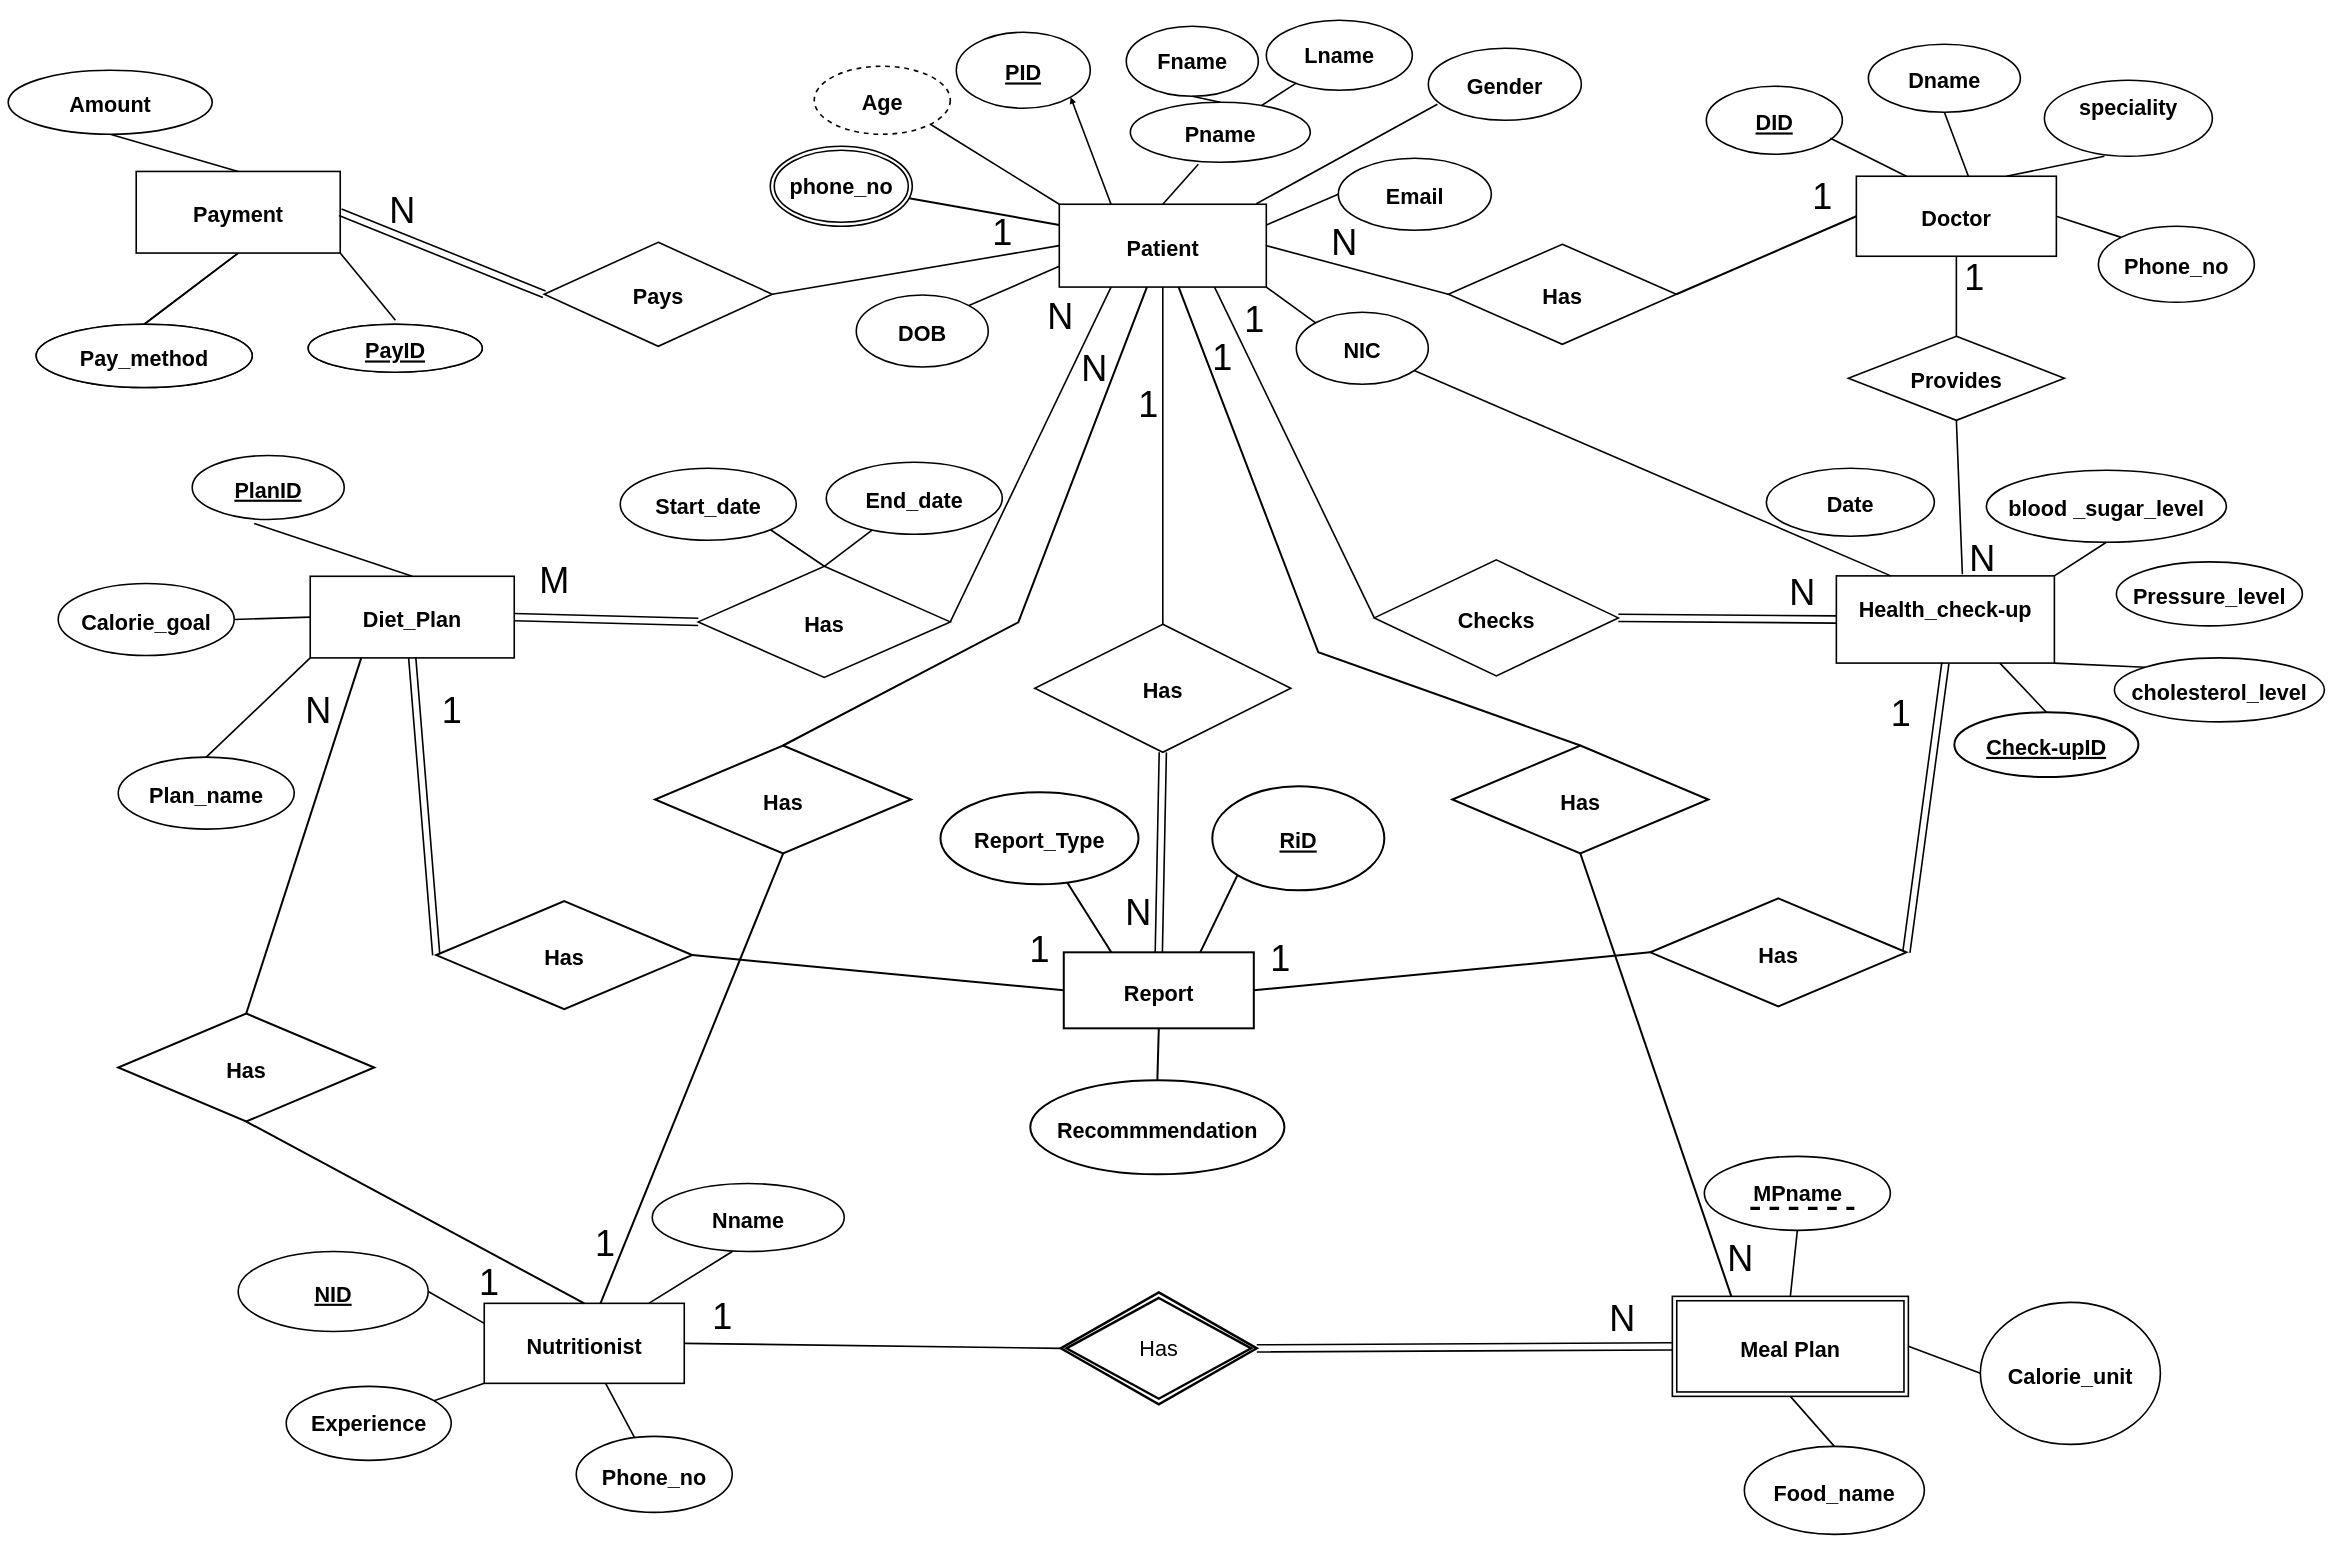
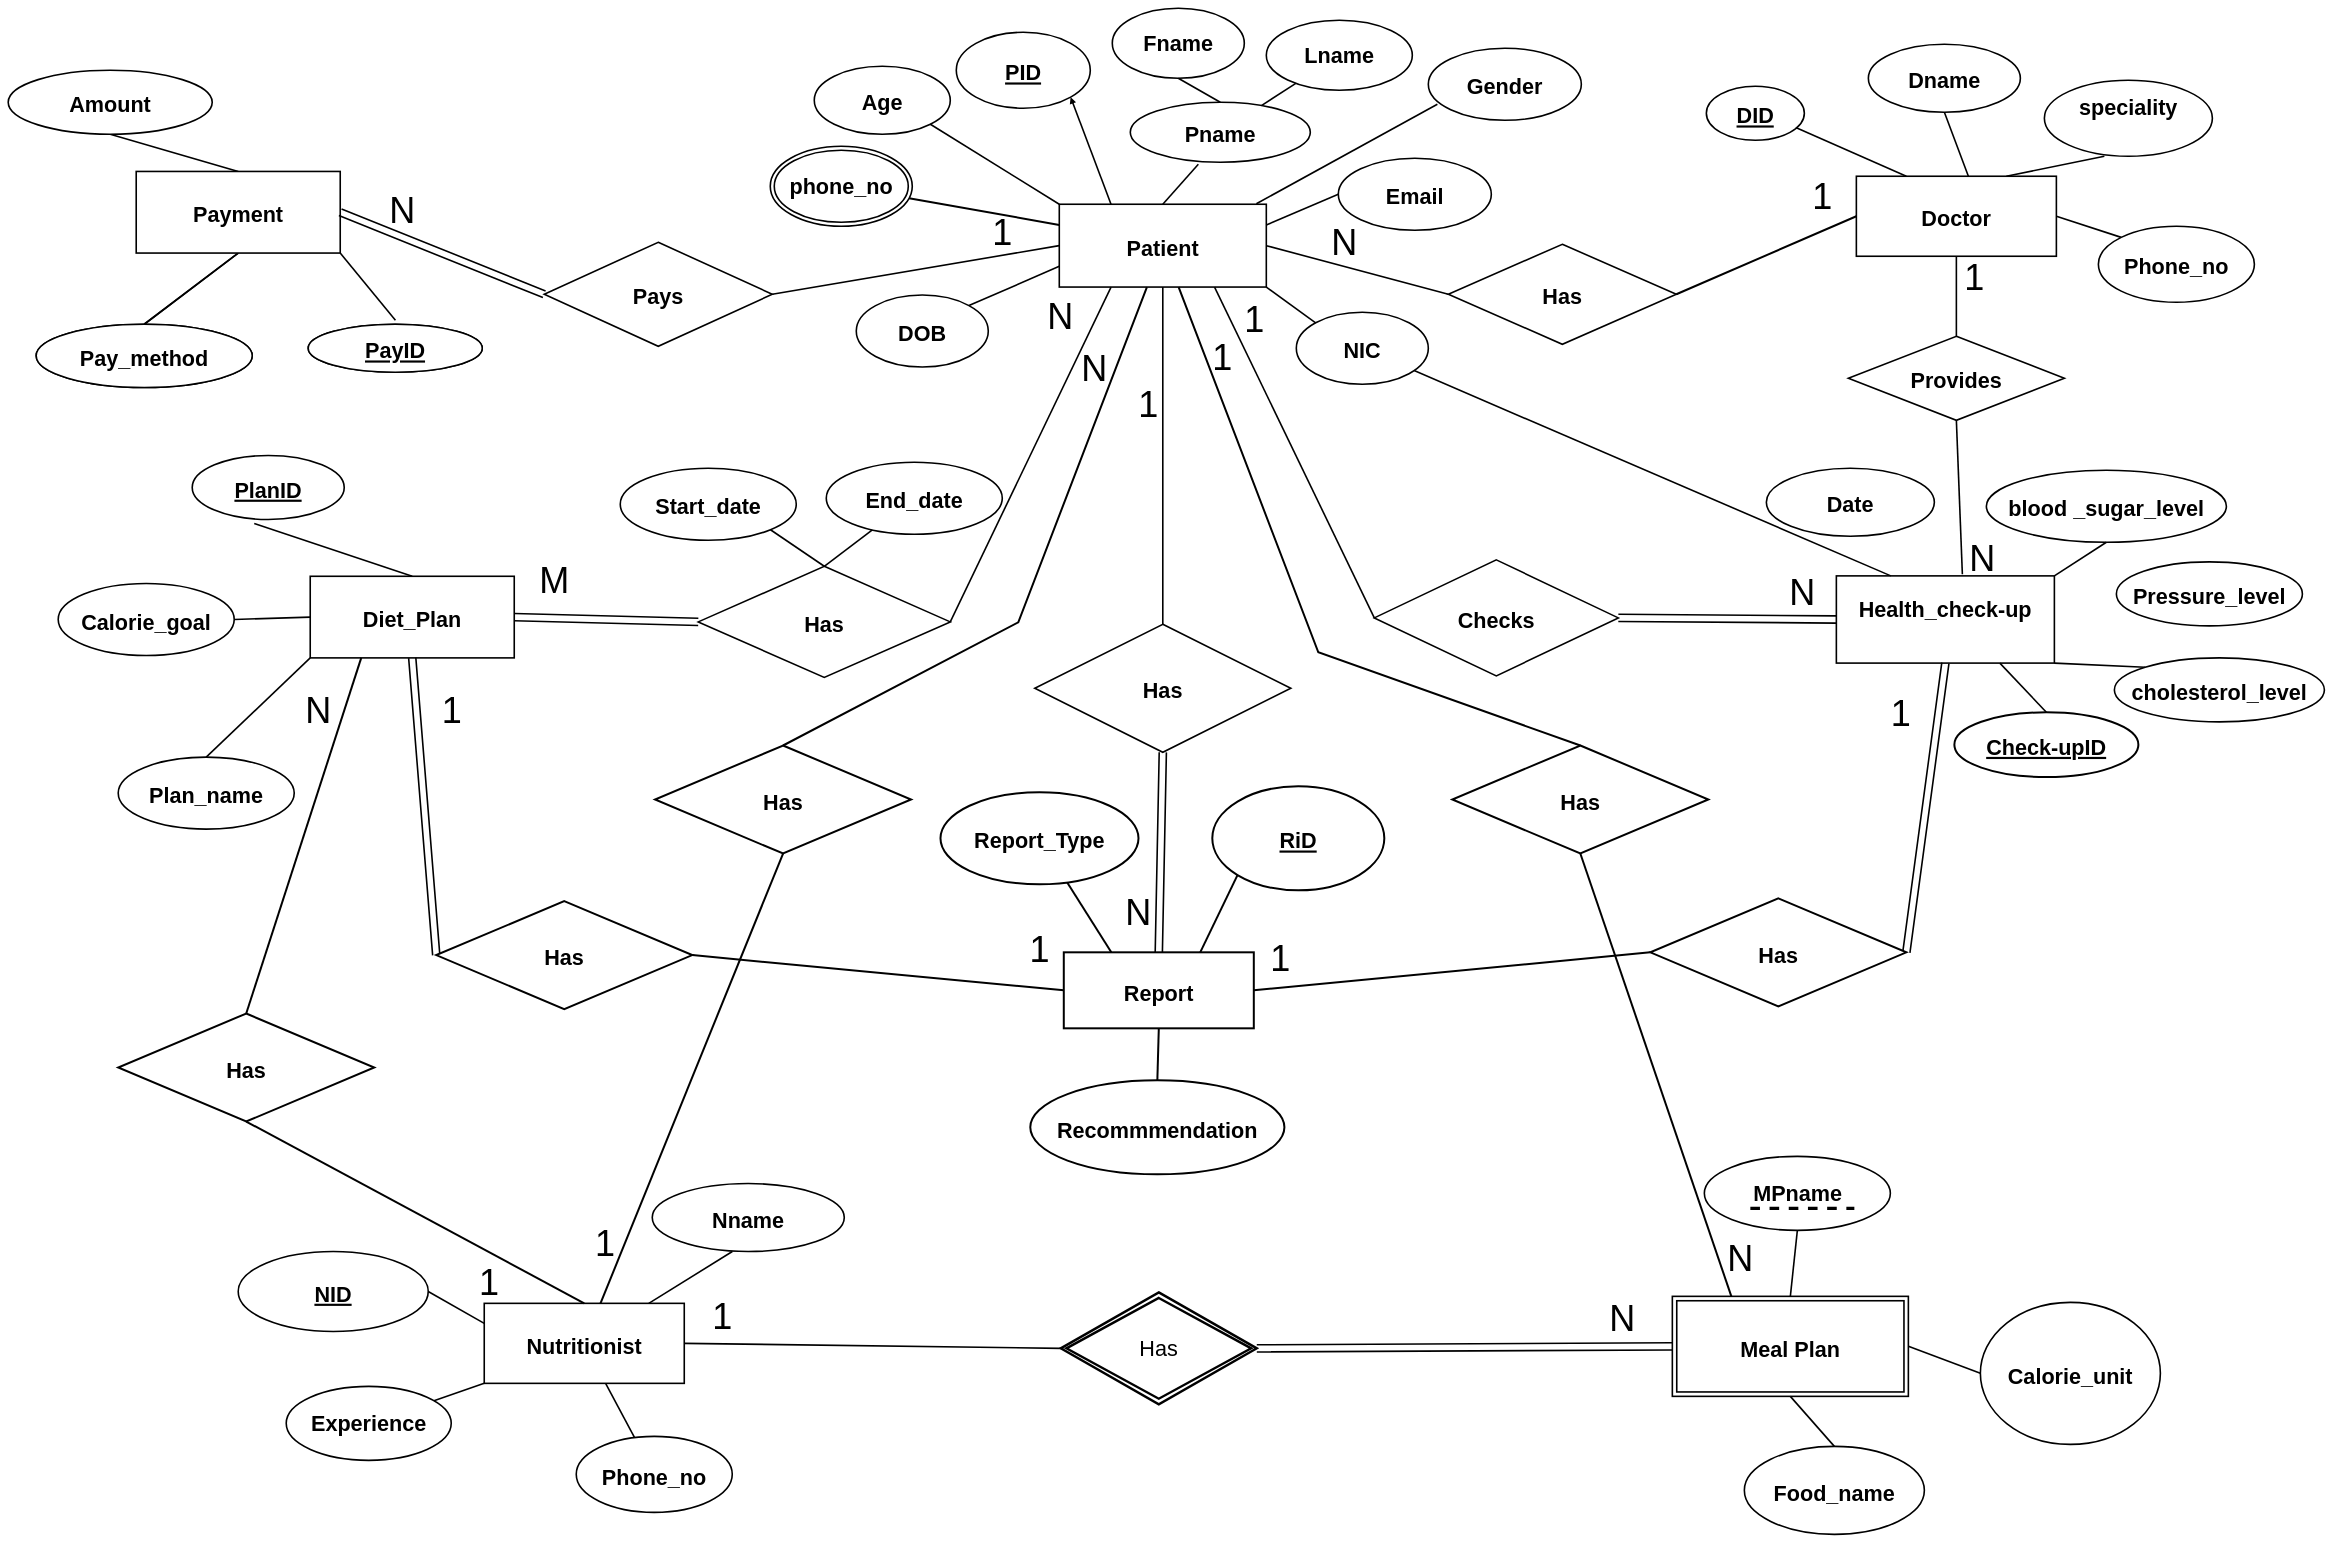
- <mxCell id="47" value="&lt;font style=&quot;font-size: 54px;&quot;&gt;&lt;b style=&quot;font-size: 54px;&quot;&gt;Fname&lt;/b&gt;&lt;/font&gt;" style="ellipse;whiteSpace=wrap;html=1;fontSize=54;strokeWidth=4;" parent="1" vertex="1"><mxGeometry x="2815" y="65" width="330" height="175" as="geometry" /></mxCell>
+ <mxCell id="47" value="&lt;font style=&quot;font-size: 54px;&quot;&gt;&lt;b style=&quot;font-size: 54px;&quot;&gt;Fname&lt;/b&gt;&lt;/font&gt;" style="ellipse;whiteSpace=wrap;html=1;fontSize=54;strokeWidth=4;" parent="1" vertex="1"><mxGeometry x="2780" y="20" width="330" height="175" as="geometry" /></mxCell>
- <mxCell id="12" value="Age" style="ellipse;align=center;dashed=1;fontSize=54;strokeWidth=4;fontStyle=1;labelBorderColor=none;" parent="1" vertex="1"><mxGeometry x="2035" y="165" width="340" height="170" as="geometry" /></mxCell>
+ <mxCell id="12" value="Age" style="ellipse;align=center;dashed=0;fontSize=54;strokeWidth=4;fontStyle=1;labelBorderColor=none;" parent="1" vertex="1"><mxGeometry x="2035" y="165" width="340" height="170" as="geometry" /></mxCell>
- <mxCell id="43" value="DID" style="ellipse;align=center;fontStyle=5;fontSize=54;labelBorderColor=none;strokeWidth=4;" parent="1" vertex="1"><mxGeometry x="4265" y="215" width="340" height="170" as="geometry" /></mxCell>
+ <mxCell id="43" value="DID" style="ellipse;align=center;fontStyle=5;fontSize=54;labelBorderColor=none;strokeWidth=4;" parent="1" vertex="1"><mxGeometry x="4265" y="215" width="245" height="135" as="geometry" /></mxCell>
